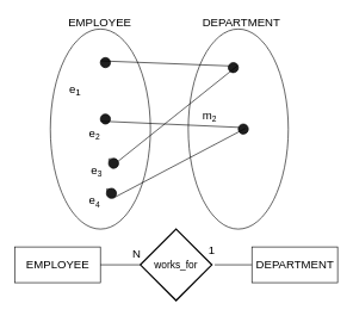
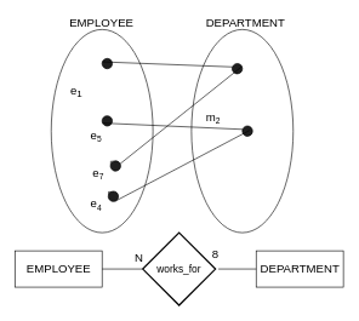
- <mxCell id="20" value="e&lt;span style=&quot;font-size: 13.333px&quot;&gt;&lt;sub&gt;2&lt;/sub&gt;&lt;/span&gt;" style="text;html=1;strokeColor=none;fillColor=none;align=center;verticalAlign=middle;whiteSpace=wrap;rounded=0;fontSize=16;" vertex="1" parent="1"><mxGeometry x="117" y="177" width="30" height="20" as="geometry" /></mxCell>
+ <mxCell id="20" value="e&lt;span style=&quot;font-size: 13.333px&quot;&gt;&lt;sub&gt;5&lt;/sub&gt;&lt;/span&gt;" style="text;html=1;strokeColor=none;fillColor=none;align=center;verticalAlign=middle;whiteSpace=wrap;rounded=0;fontSize=16;" vertex="1" parent="1"><mxGeometry x="117" y="177" width="30" height="20" as="geometry" /></mxCell>
- <mxCell id="23" value="e&lt;span style=&quot;font-size: 13.333px&quot;&gt;&lt;sub&gt;3&lt;/sub&gt;&lt;/span&gt;" style="text;html=1;strokeColor=none;fillColor=none;align=center;verticalAlign=middle;whiteSpace=wrap;rounded=0;fontSize=16;" vertex="1" parent="1"><mxGeometry x="129" y="230" width="12" height="18" as="geometry" /></mxCell>
+ <mxCell id="23" value="e&lt;span style=&quot;font-size: 13.333px&quot;&gt;&lt;sub&gt;7&lt;/sub&gt;&lt;/span&gt;" style="text;html=1;strokeColor=none;fillColor=none;align=center;verticalAlign=middle;whiteSpace=wrap;rounded=0;fontSize=16;" vertex="1" parent="1"><mxGeometry x="129" y="230" width="12" height="18" as="geometry" /></mxCell>
- <mxCell id="18" value="1" style="text;html=1;strokeColor=none;fillColor=none;align=center;verticalAlign=middle;whiteSpace=wrap;rounded=0;fontSize=16;" vertex="1" parent="1"><mxGeometry x="281" y="339" width="30" height="20" as="geometry" /></mxCell>
+ <mxCell id="18" value="8" style="text;html=1;strokeColor=none;fillColor=none;align=center;verticalAlign=middle;whiteSpace=wrap;rounded=0;fontSize=16;" vertex="1" parent="1"><mxGeometry x="281" y="339" width="30" height="20" as="geometry" /></mxCell>
